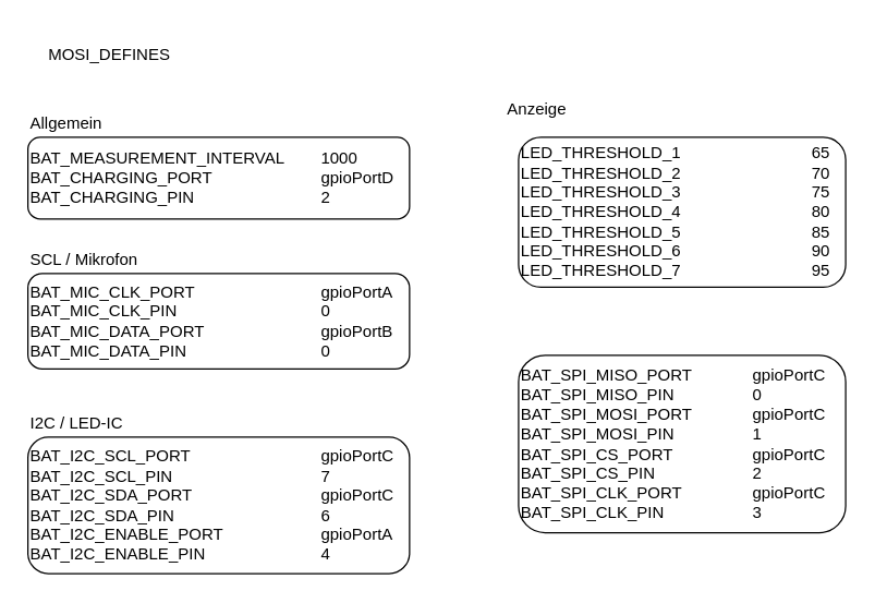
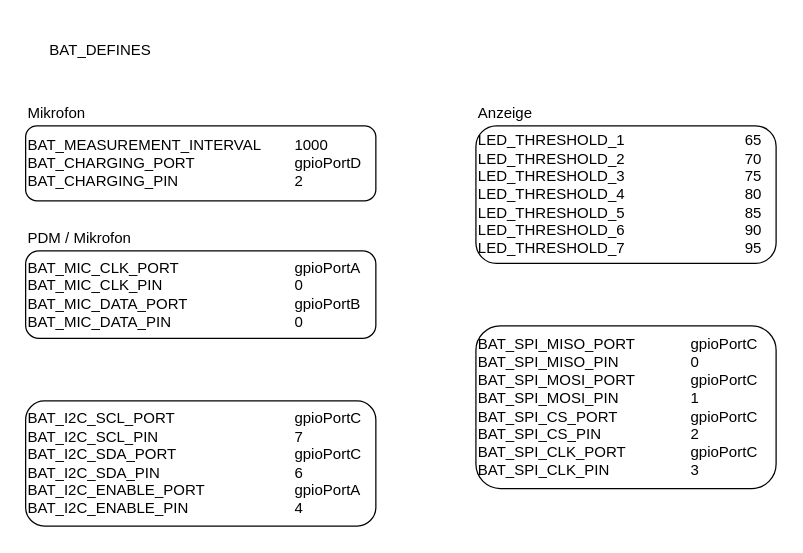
- <mxCell id="2" value="MOSI_DEFINES" style="text;html=1;strokeColor=none;fillColor=none;align=center;verticalAlign=middle;whiteSpace=wrap;rounded=0;" vertex="1" parent="1"><mxGeometry x="20" y="20" width="120" height="40" as="geometry" /></mxCell>
+ <mxCell id="2" value="BAT_DEFINES" style="text;html=1;strokeColor=none;fillColor=none;align=center;verticalAlign=middle;whiteSpace=wrap;rounded=0;" vertex="1" parent="1"><mxGeometry x="20" y="20" width="120" height="40" as="geometry" /></mxCell>
- <mxCell id="11" value="Anzeige" style="text;html=1;strokeColor=none;fillColor=none;align=left;verticalAlign=middle;whiteSpace=wrap;rounded=0;" vertex="1" parent="1"><mxGeometry x="370" y="70" width="110" height="20" as="geometry" /></mxCell>
+ <mxCell id="11" value="Anzeige" style="text;html=1;strokeColor=none;fillColor=none;align=left;verticalAlign=middle;whiteSpace=wrap;rounded=0;" vertex="1" parent="1"><mxGeometry x="380" y="80" width="110" height="20" as="geometry" /></mxCell>
- <mxCell id="4" value="Allgemein" style="text;html=1;strokeColor=none;fillColor=none;align=left;verticalAlign=middle;whiteSpace=wrap;rounded=0;" vertex="1" parent="1"><mxGeometry x="20" y="80" width="110" height="20" as="geometry" /></mxCell>
+ <mxCell id="4" value="Mikrofon" style="text;html=1;strokeColor=none;fillColor=none;align=left;verticalAlign=middle;whiteSpace=wrap;rounded=0;" vertex="1" parent="1"><mxGeometry x="20" y="80" width="110" height="20" as="geometry" /></mxCell>
- <mxCell id="7" value="SCL / Mikrofon" style="text;html=1;strokeColor=none;fillColor=none;align=left;verticalAlign=middle;whiteSpace=wrap;rounded=0;" vertex="1" parent="1"><mxGeometry x="20" y="180" width="110" height="20" as="geometry" /></mxCell>
+ <mxCell id="7" value="PDM / Mikrofon" style="text;html=1;strokeColor=none;fillColor=none;align=left;verticalAlign=middle;whiteSpace=wrap;rounded=0;" vertex="1" parent="1"><mxGeometry x="20" y="180" width="110" height="20" as="geometry" /></mxCell>
- <mxCell id="9" value="I2C / LED-IC" style="text;html=1;strokeColor=none;fillColor=none;align=left;verticalAlign=middle;whiteSpace=wrap;rounded=0;" vertex="1" parent="1"><mxGeometry x="20" y="300" width="110" height="20" as="geometry" /></mxCell>
